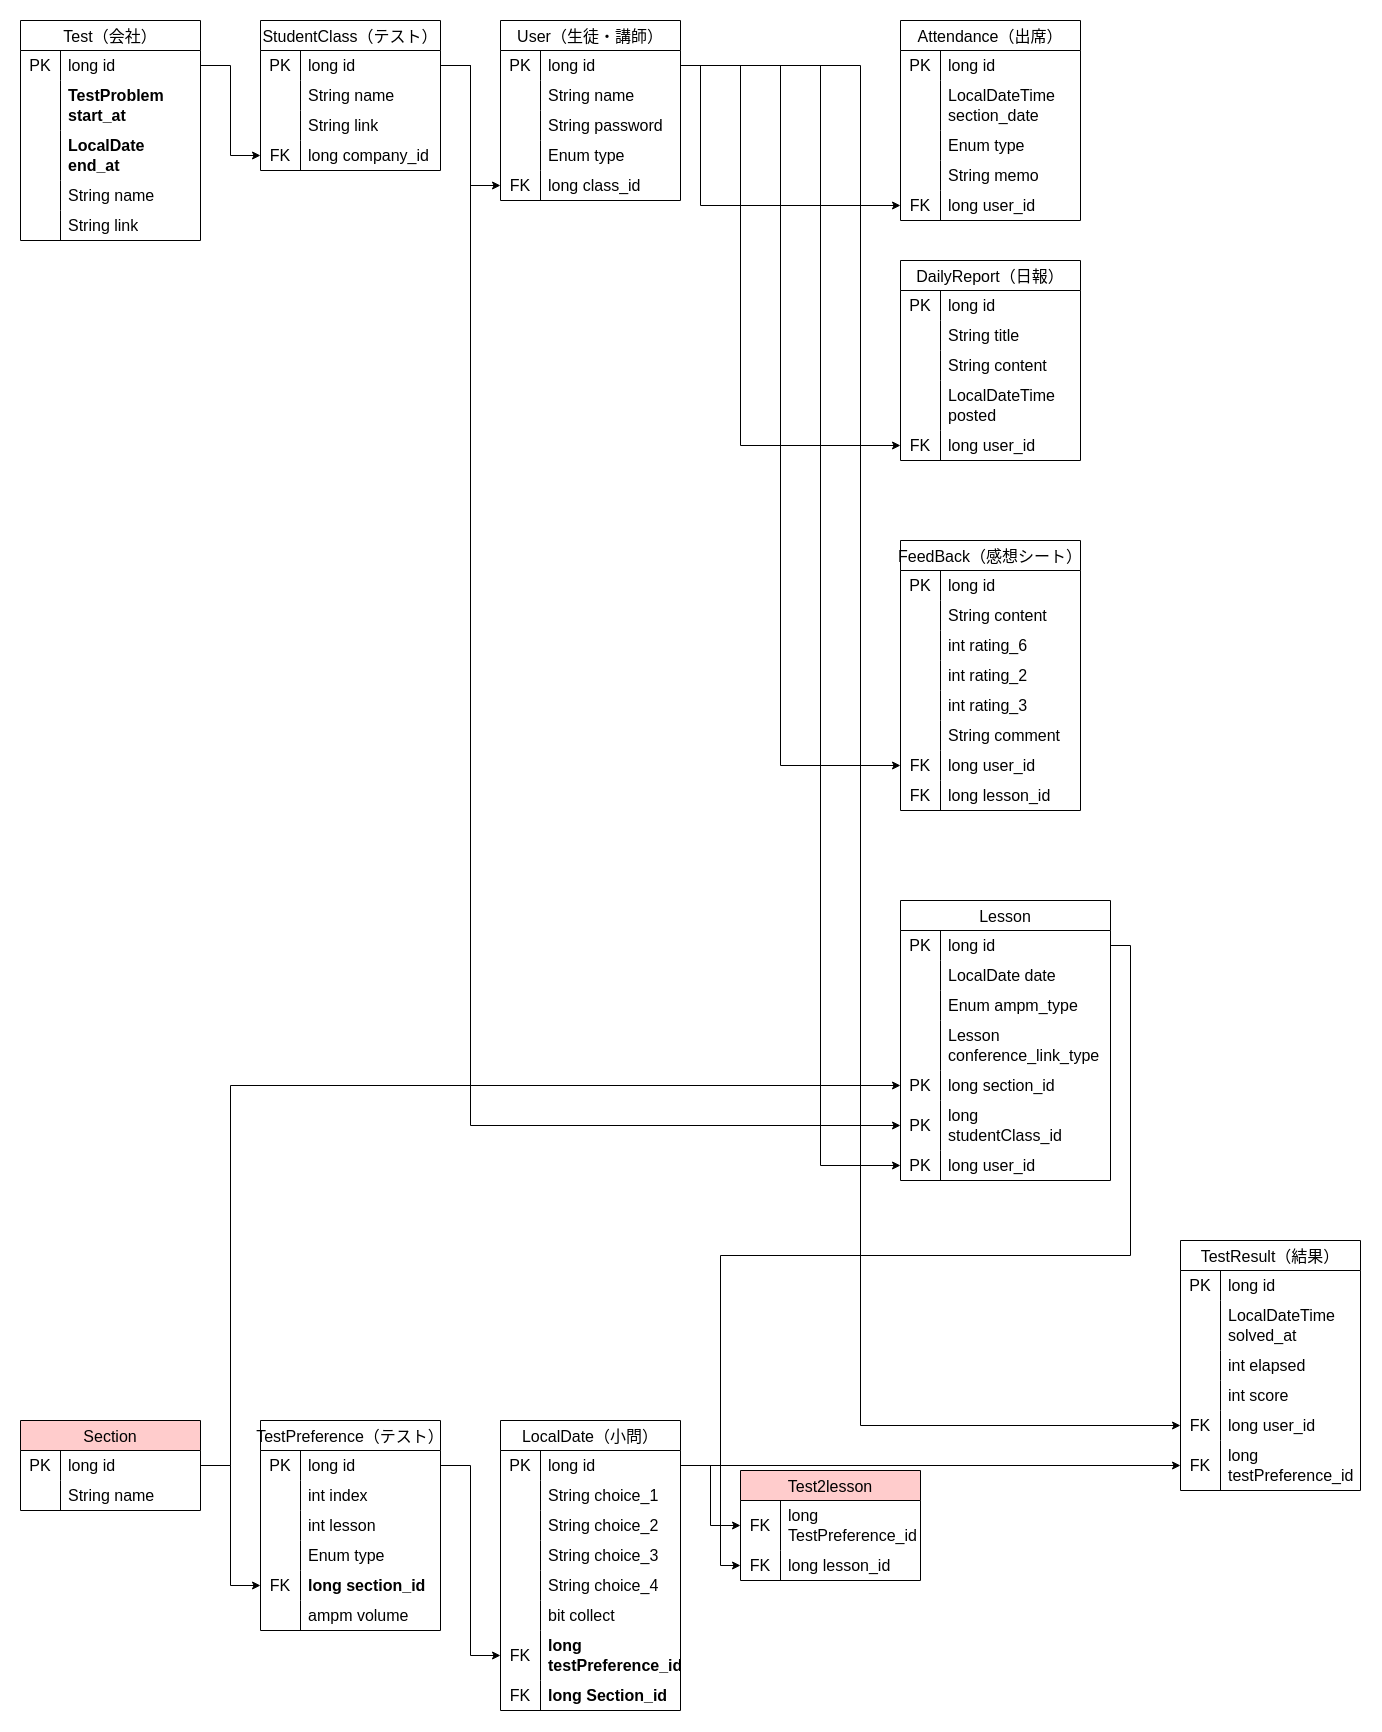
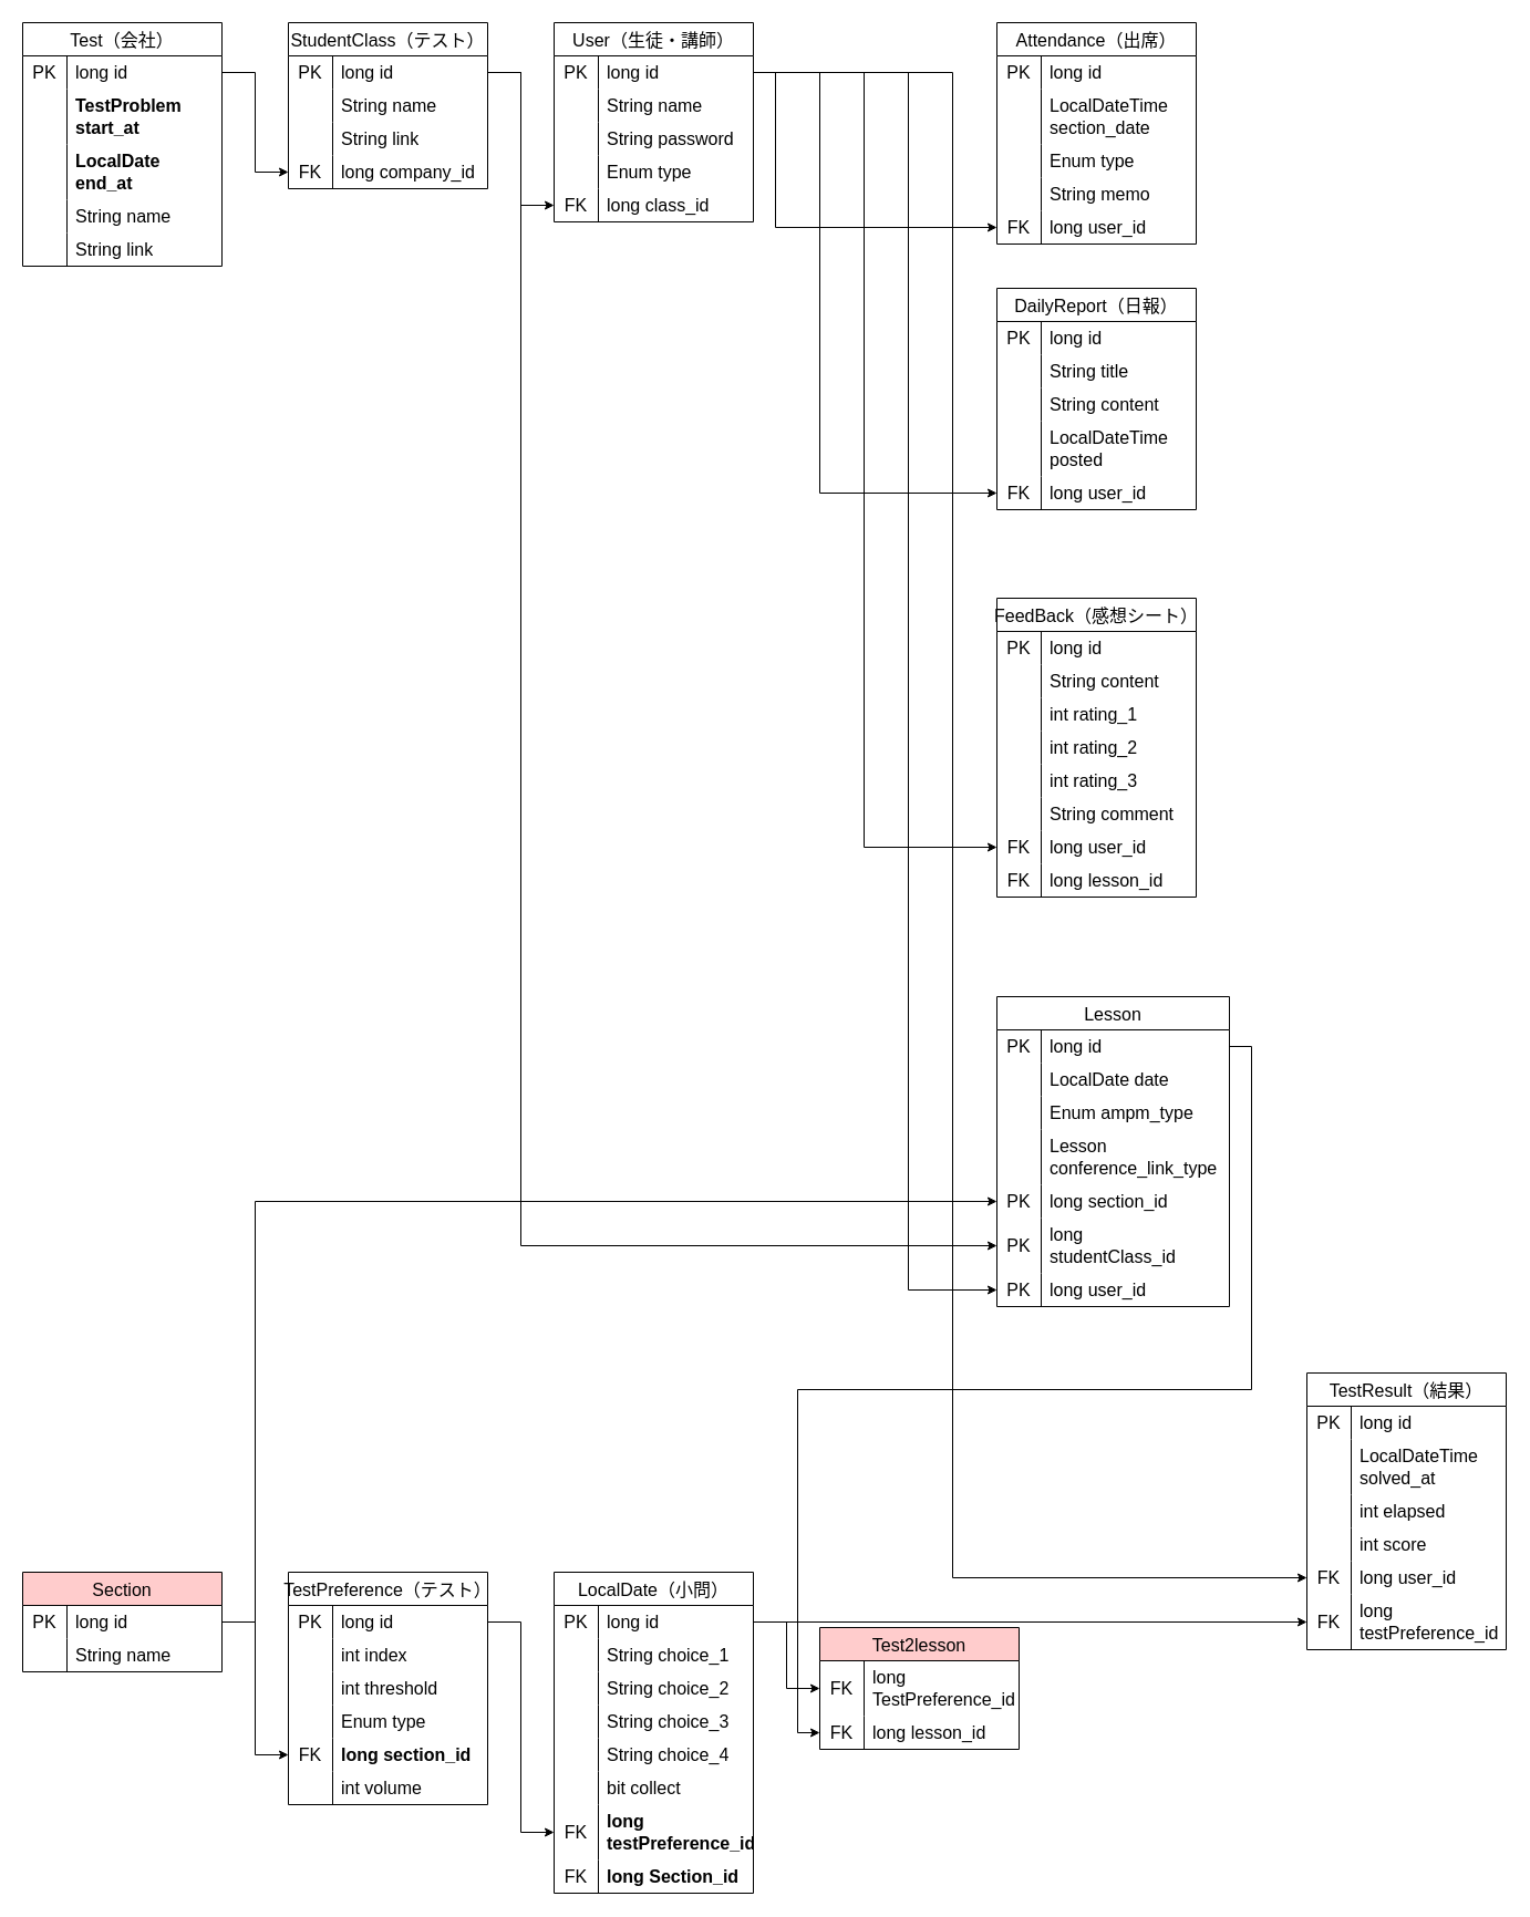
- <mxCell id="151" value="int rating_6" style="shape=partialRectangle;html=1;whiteSpace=wrap;connectable=0;fillColor=none;top=0;left=0;bottom=0;right=0;align=left;spacingLeft=6;overflow=hidden;strokeColor=inherit;fontSize=16;" parent="149" vertex="1"><mxGeometry x="40" width="140" height="30" as="geometry"><mxRectangle width="140" height="30" as="alternateBounds" /></mxGeometry></mxCell>
+ <mxCell id="151" value="int rating_1" style="shape=partialRectangle;html=1;whiteSpace=wrap;connectable=0;fillColor=none;top=0;left=0;bottom=0;right=0;align=left;spacingLeft=6;overflow=hidden;strokeColor=inherit;fontSize=16;" parent="149" vertex="1"><mxGeometry x="40" width="140" height="30" as="geometry"><mxRectangle width="140" height="30" as="alternateBounds" /></mxGeometry></mxCell>
- <mxCell id="81" value="int lesson" style="shape=partialRectangle;html=1;whiteSpace=wrap;connectable=0;fillColor=none;top=0;left=0;bottom=0;right=0;align=left;spacingLeft=6;overflow=hidden;strokeColor=inherit;fontSize=16;" parent="79" vertex="1"><mxGeometry x="40" width="140" height="30" as="geometry"><mxRectangle width="140" height="30" as="alternateBounds" /></mxGeometry></mxCell>
+ <mxCell id="81" value="int threshold" style="shape=partialRectangle;html=1;whiteSpace=wrap;connectable=0;fillColor=none;top=0;left=0;bottom=0;right=0;align=left;spacingLeft=6;overflow=hidden;strokeColor=inherit;fontSize=16;" parent="79" vertex="1"><mxGeometry x="40" width="140" height="30" as="geometry"><mxRectangle width="140" height="30" as="alternateBounds" /></mxGeometry></mxCell>
- <mxCell id="90" value="ampm volume" style="shape=partialRectangle;html=1;whiteSpace=wrap;connectable=0;fillColor=none;top=0;left=0;bottom=0;right=0;align=left;spacingLeft=6;overflow=hidden;strokeColor=inherit;fontSize=16;" parent="88" vertex="1"><mxGeometry x="40" width="140" height="30" as="geometry"><mxRectangle width="140" height="30" as="alternateBounds" /></mxGeometry></mxCell>
+ <mxCell id="90" value="int volume" style="shape=partialRectangle;html=1;whiteSpace=wrap;connectable=0;fillColor=none;top=0;left=0;bottom=0;right=0;align=left;spacingLeft=6;overflow=hidden;strokeColor=inherit;fontSize=16;" parent="88" vertex="1"><mxGeometry x="40" width="140" height="30" as="geometry"><mxRectangle width="140" height="30" as="alternateBounds" /></mxGeometry></mxCell>
